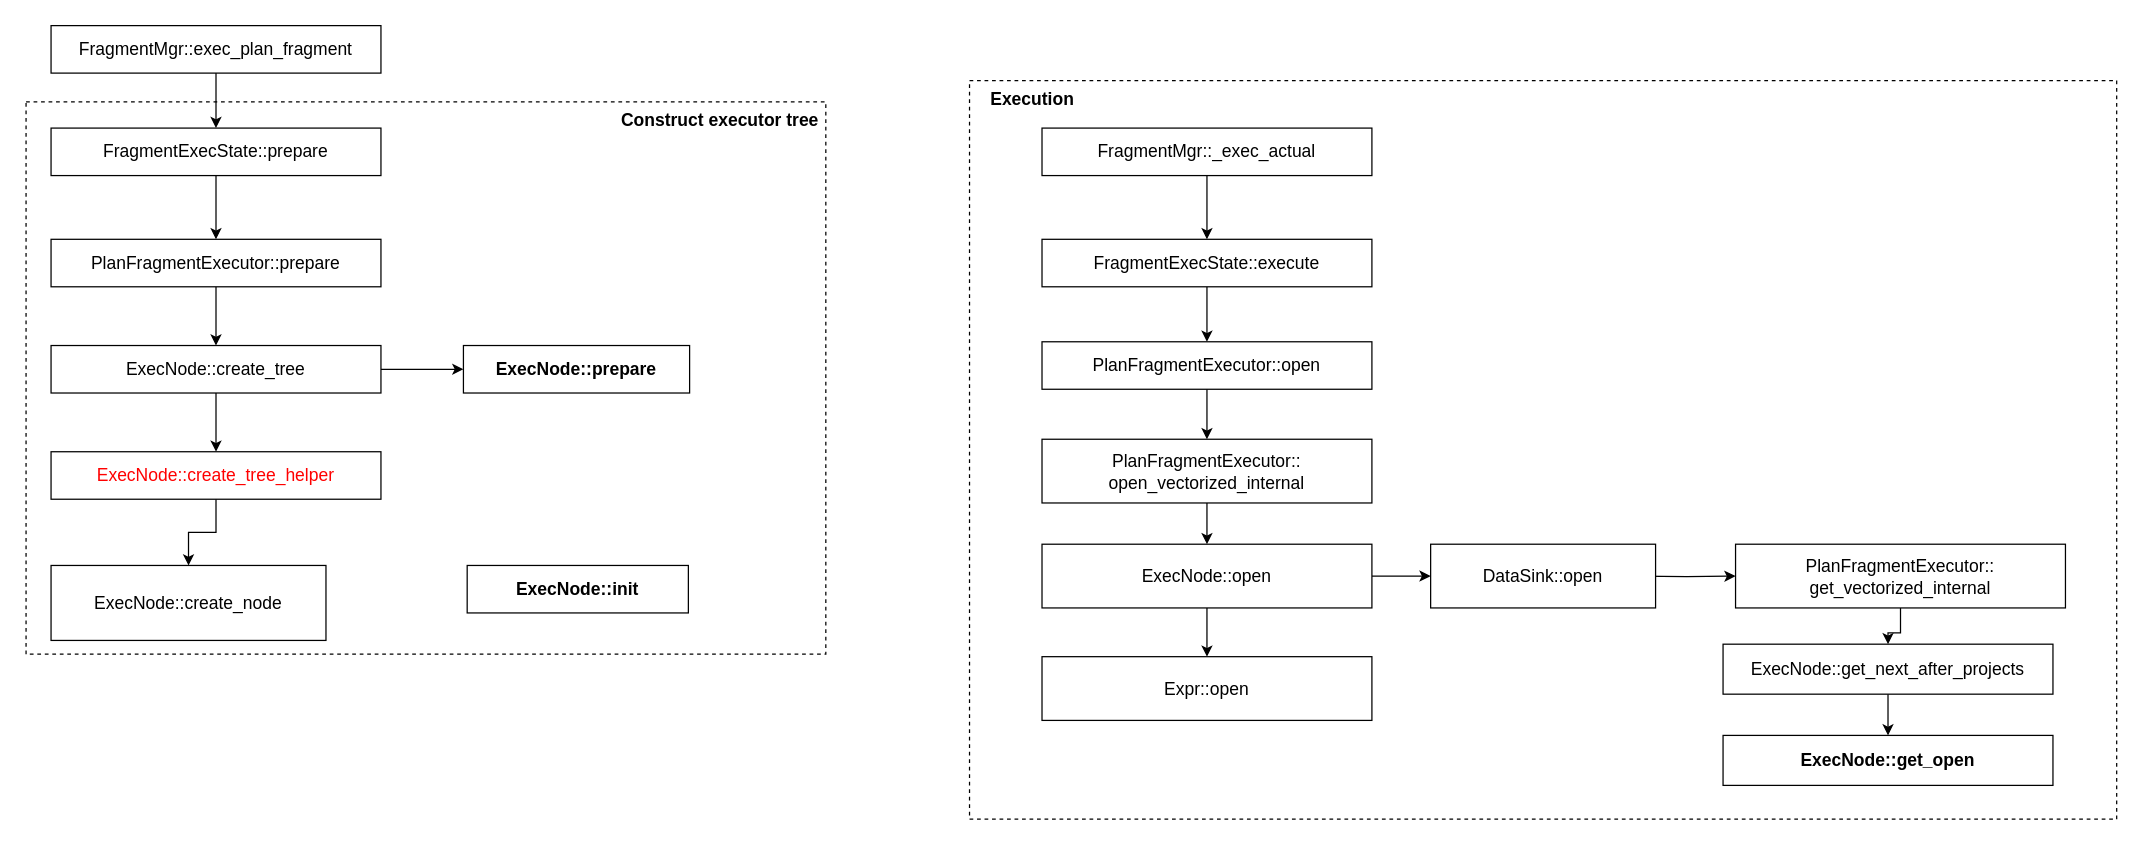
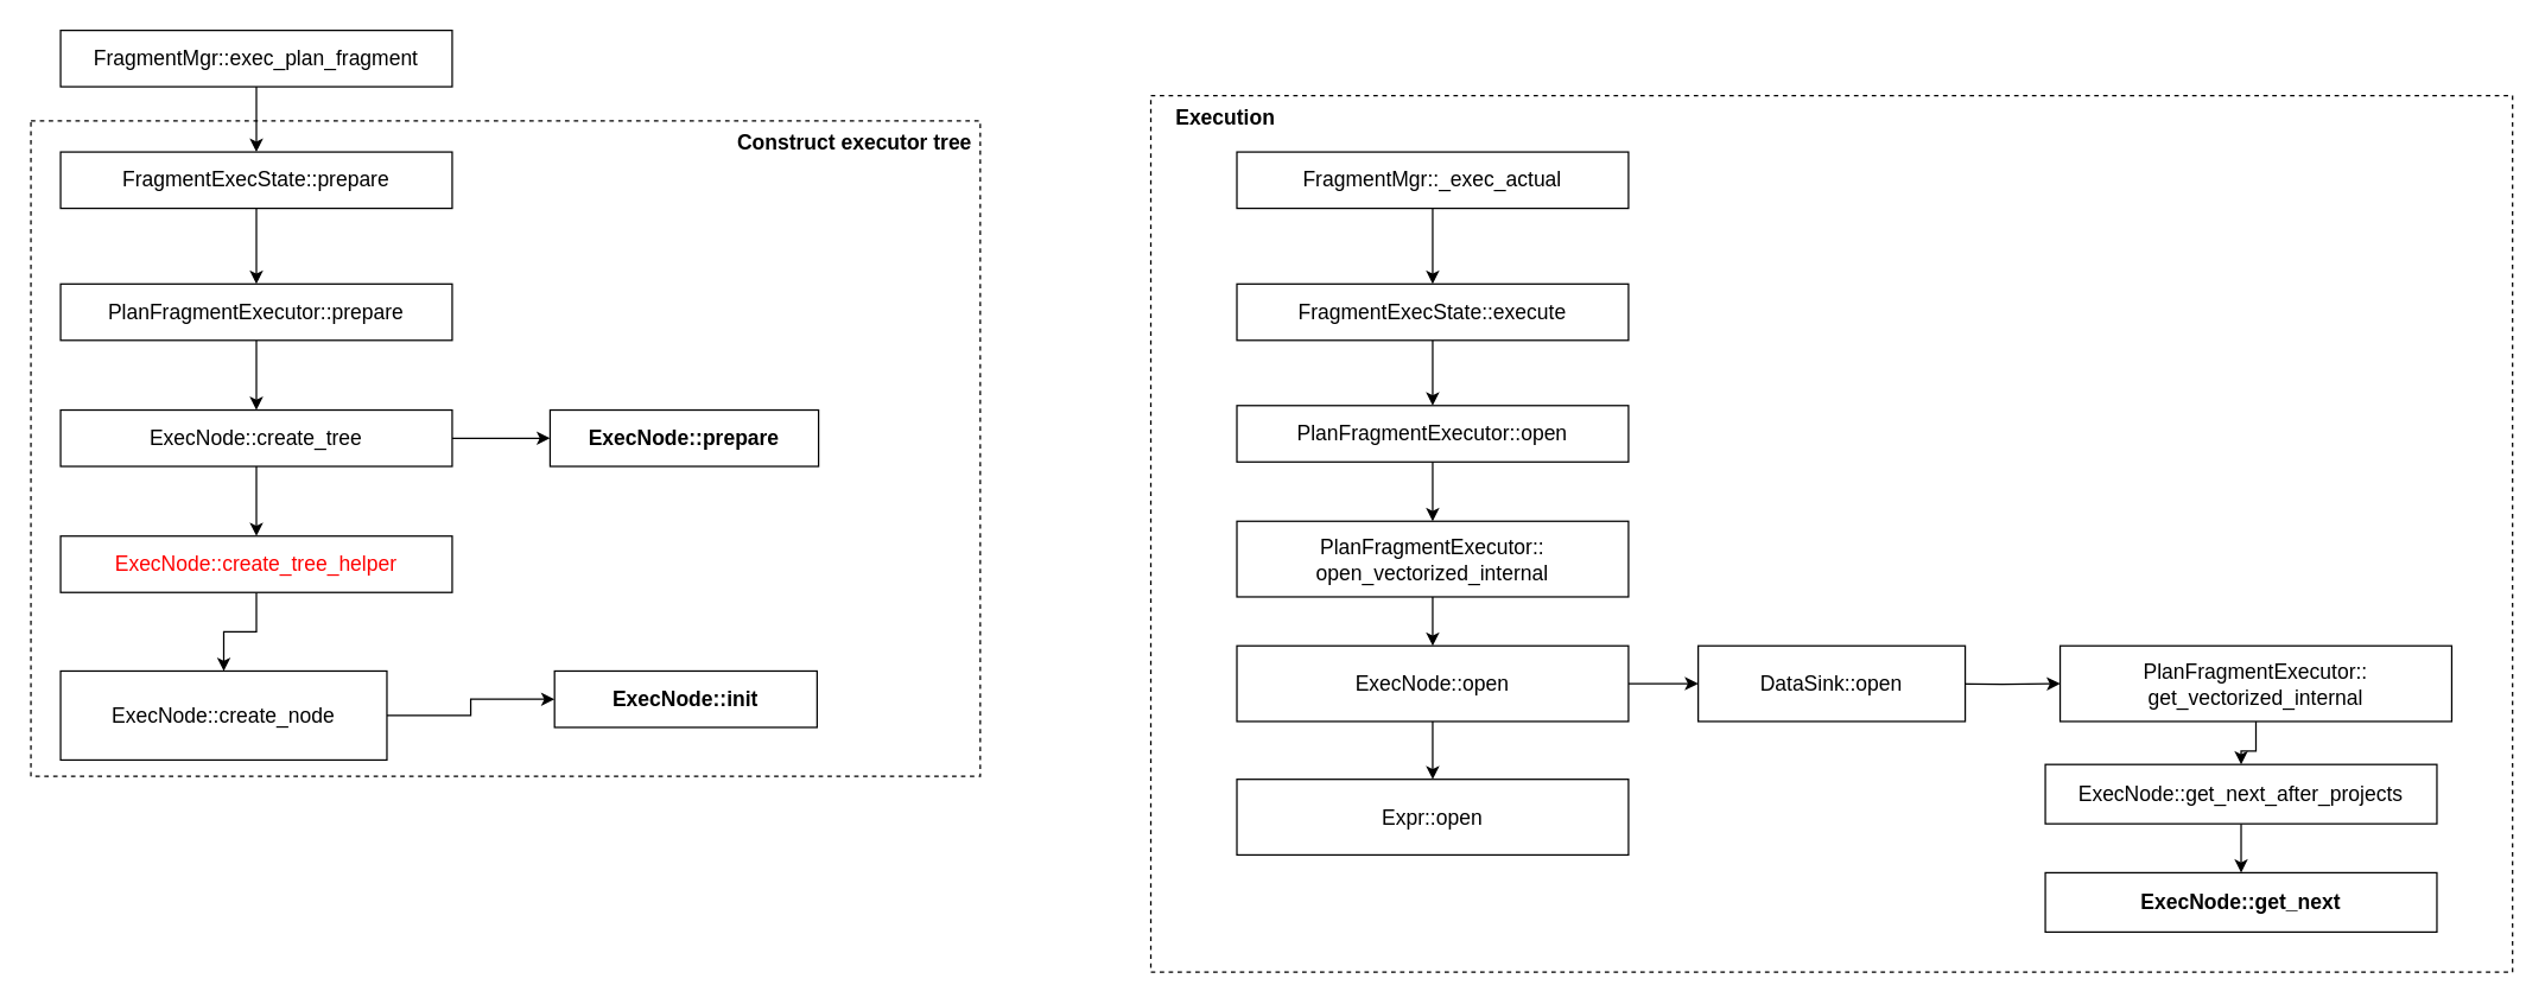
+ <mxCell id="15" style="edgeStyle=orthogonalEdgeStyle;rounded=0;orthogonalLoop=1;jettySize=auto;html=1;entryX=0;entryY=0.5;entryDx=0;entryDy=0;fontSize=14;" parent="1" source="16" target="17" edge="1"><mxGeometry relative="1" as="geometry" /></mxCell>
- <mxCell id="31" value="&lt;font style=&quot;font-size: 14px;&quot;&gt;&lt;b&gt;ExecNode::get_open&lt;/b&gt;&lt;br&gt;&lt;/font&gt;" style="rounded=0;whiteSpace=wrap;html=1;" parent="1" vertex="1"><mxGeometry x="1378" y="588" width="264" height="40" as="geometry" /></mxCell>
+ <mxCell id="31" value="&lt;font style=&quot;font-size: 14px;&quot;&gt;&lt;b&gt;ExecNode::get_next&lt;/b&gt;&lt;br&gt;&lt;/font&gt;" style="rounded=0;whiteSpace=wrap;html=1;" parent="1" vertex="1"><mxGeometry x="1378" y="588" width="264" height="40" as="geometry" /></mxCell>
